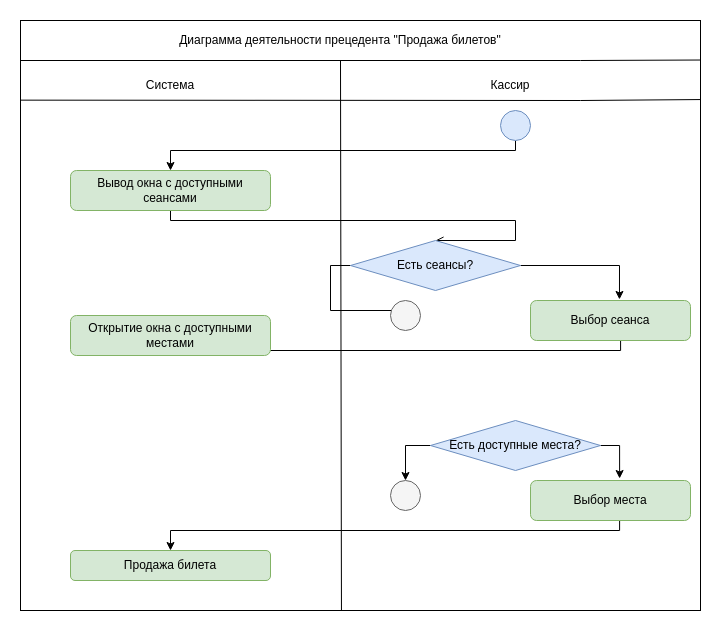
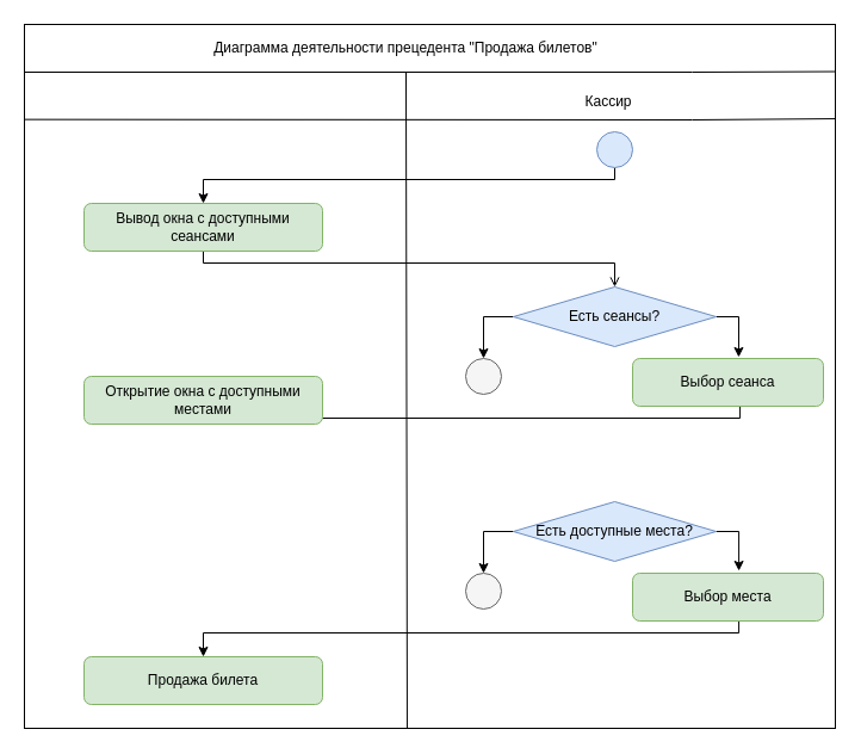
- <mxCell id="7" value="Система" style="text;html=1;strokeColor=none;fillColor=none;align=center;verticalAlign=middle;whiteSpace=wrap;rounded=0;" vertex="1" parent="1"><mxGeometry x="140" y="70" width="60" height="30" as="geometry" /></mxCell>
- <mxCell id="15" value="Есть сеансы?" style="rhombus;whiteSpace=wrap;html=1;fillColor=#dae8fc;strokeColor=#6c8ebf;" vertex="1" parent="1"><mxGeometry x="350" y="240" width="170" height="50" as="geometry" /></mxCell>
+ <mxCell id="15" value="Есть сеансы?" style="rhombus;whiteSpace=wrap;html=1;fillColor=#dae8fc;strokeColor=#6c8ebf;" vertex="1" parent="1"><mxGeometry x="430" y="240" width="170" height="50" as="geometry" /></mxCell>
- <mxCell id="23" value="Продажа билета" style="rounded=1;whiteSpace=wrap;html=1;fillColor=#d5e8d4;strokeColor=#82b366;" vertex="1" parent="1"><mxGeometry x="70" y="550" width="200" height="30" as="geometry" /></mxCell>
+ <mxCell id="23" value="Продажа билета" style="rounded=1;whiteSpace=wrap;html=1;fillColor=#d5e8d4;strokeColor=#82b366;" vertex="1" parent="1"><mxGeometry x="70" y="550" width="200" height="40" as="geometry" /></mxCell>
